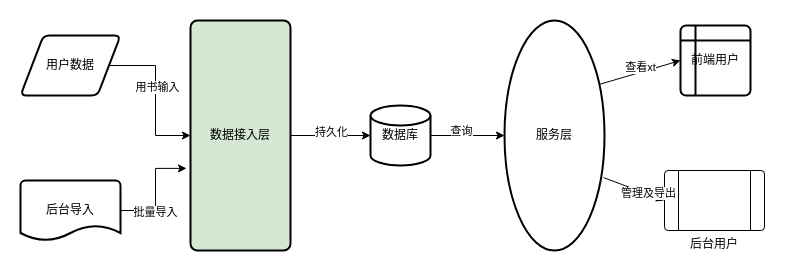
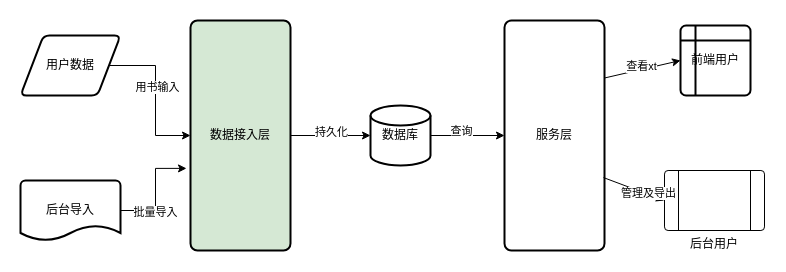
- <mxCell id="11" value="服务层" style="ellipse;whiteSpace=wrap;html=1;absoluteArcSize=1;arcSize=14;strokeWidth=2;" vertex="1" parent="1"><mxGeometry x="504" y="20" width="100" height="230" as="geometry" /></mxCell>
+ <mxCell id="11" value="服务层" style="rounded=1;whiteSpace=wrap;html=1;absoluteArcSize=1;arcSize=14;strokeWidth=2;" vertex="1" parent="1"><mxGeometry x="504" y="20" width="100" height="230" as="geometry" /></mxCell>
